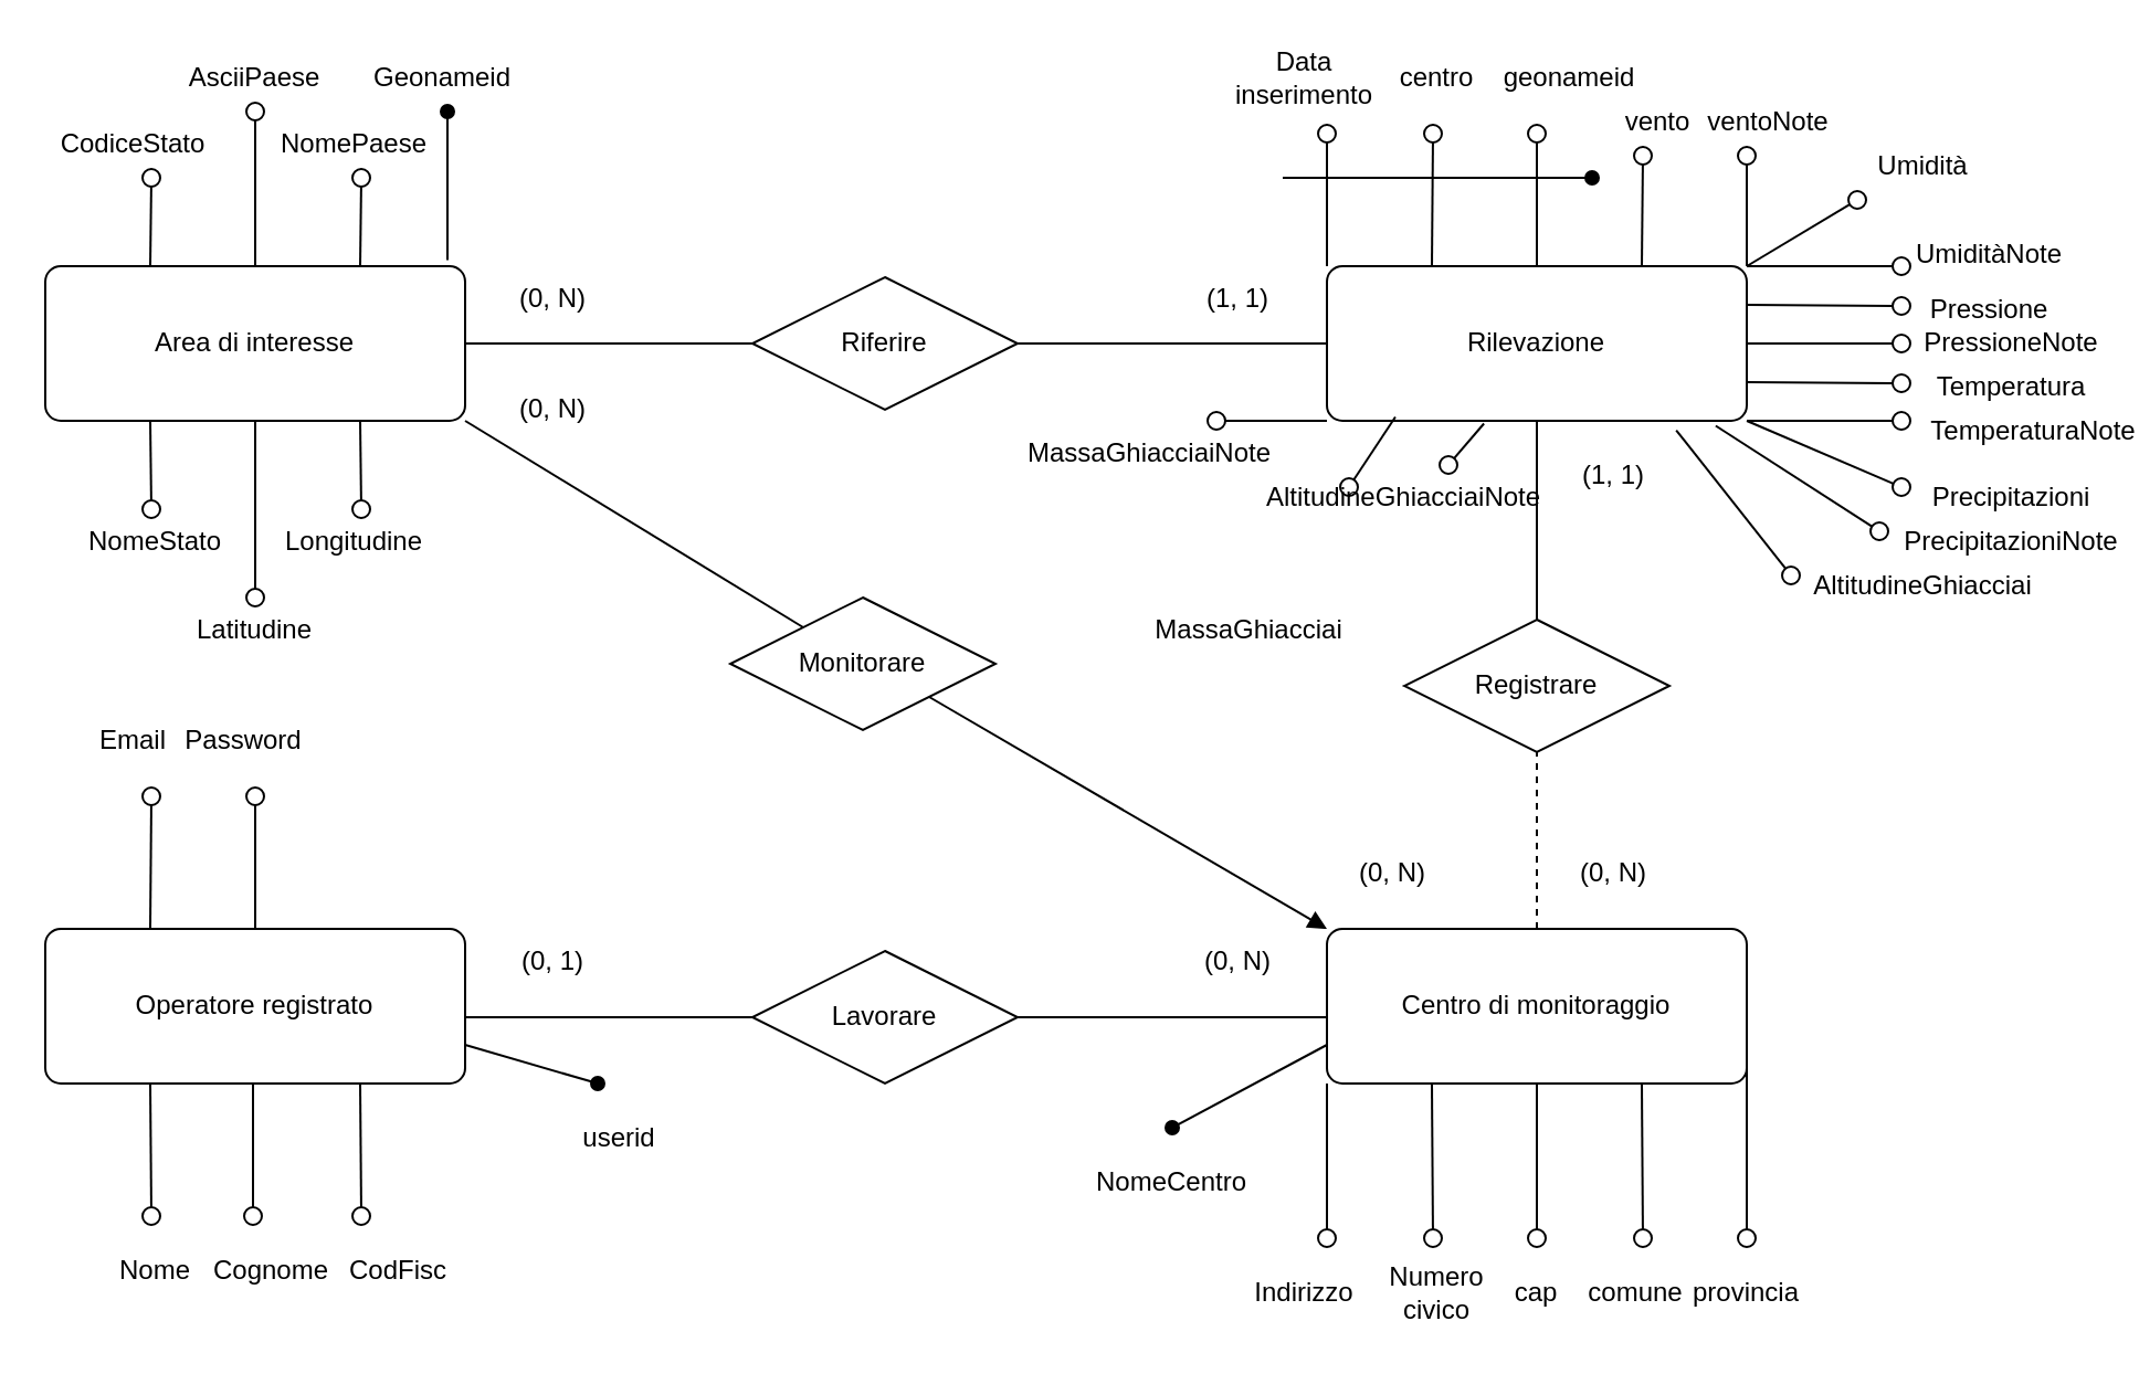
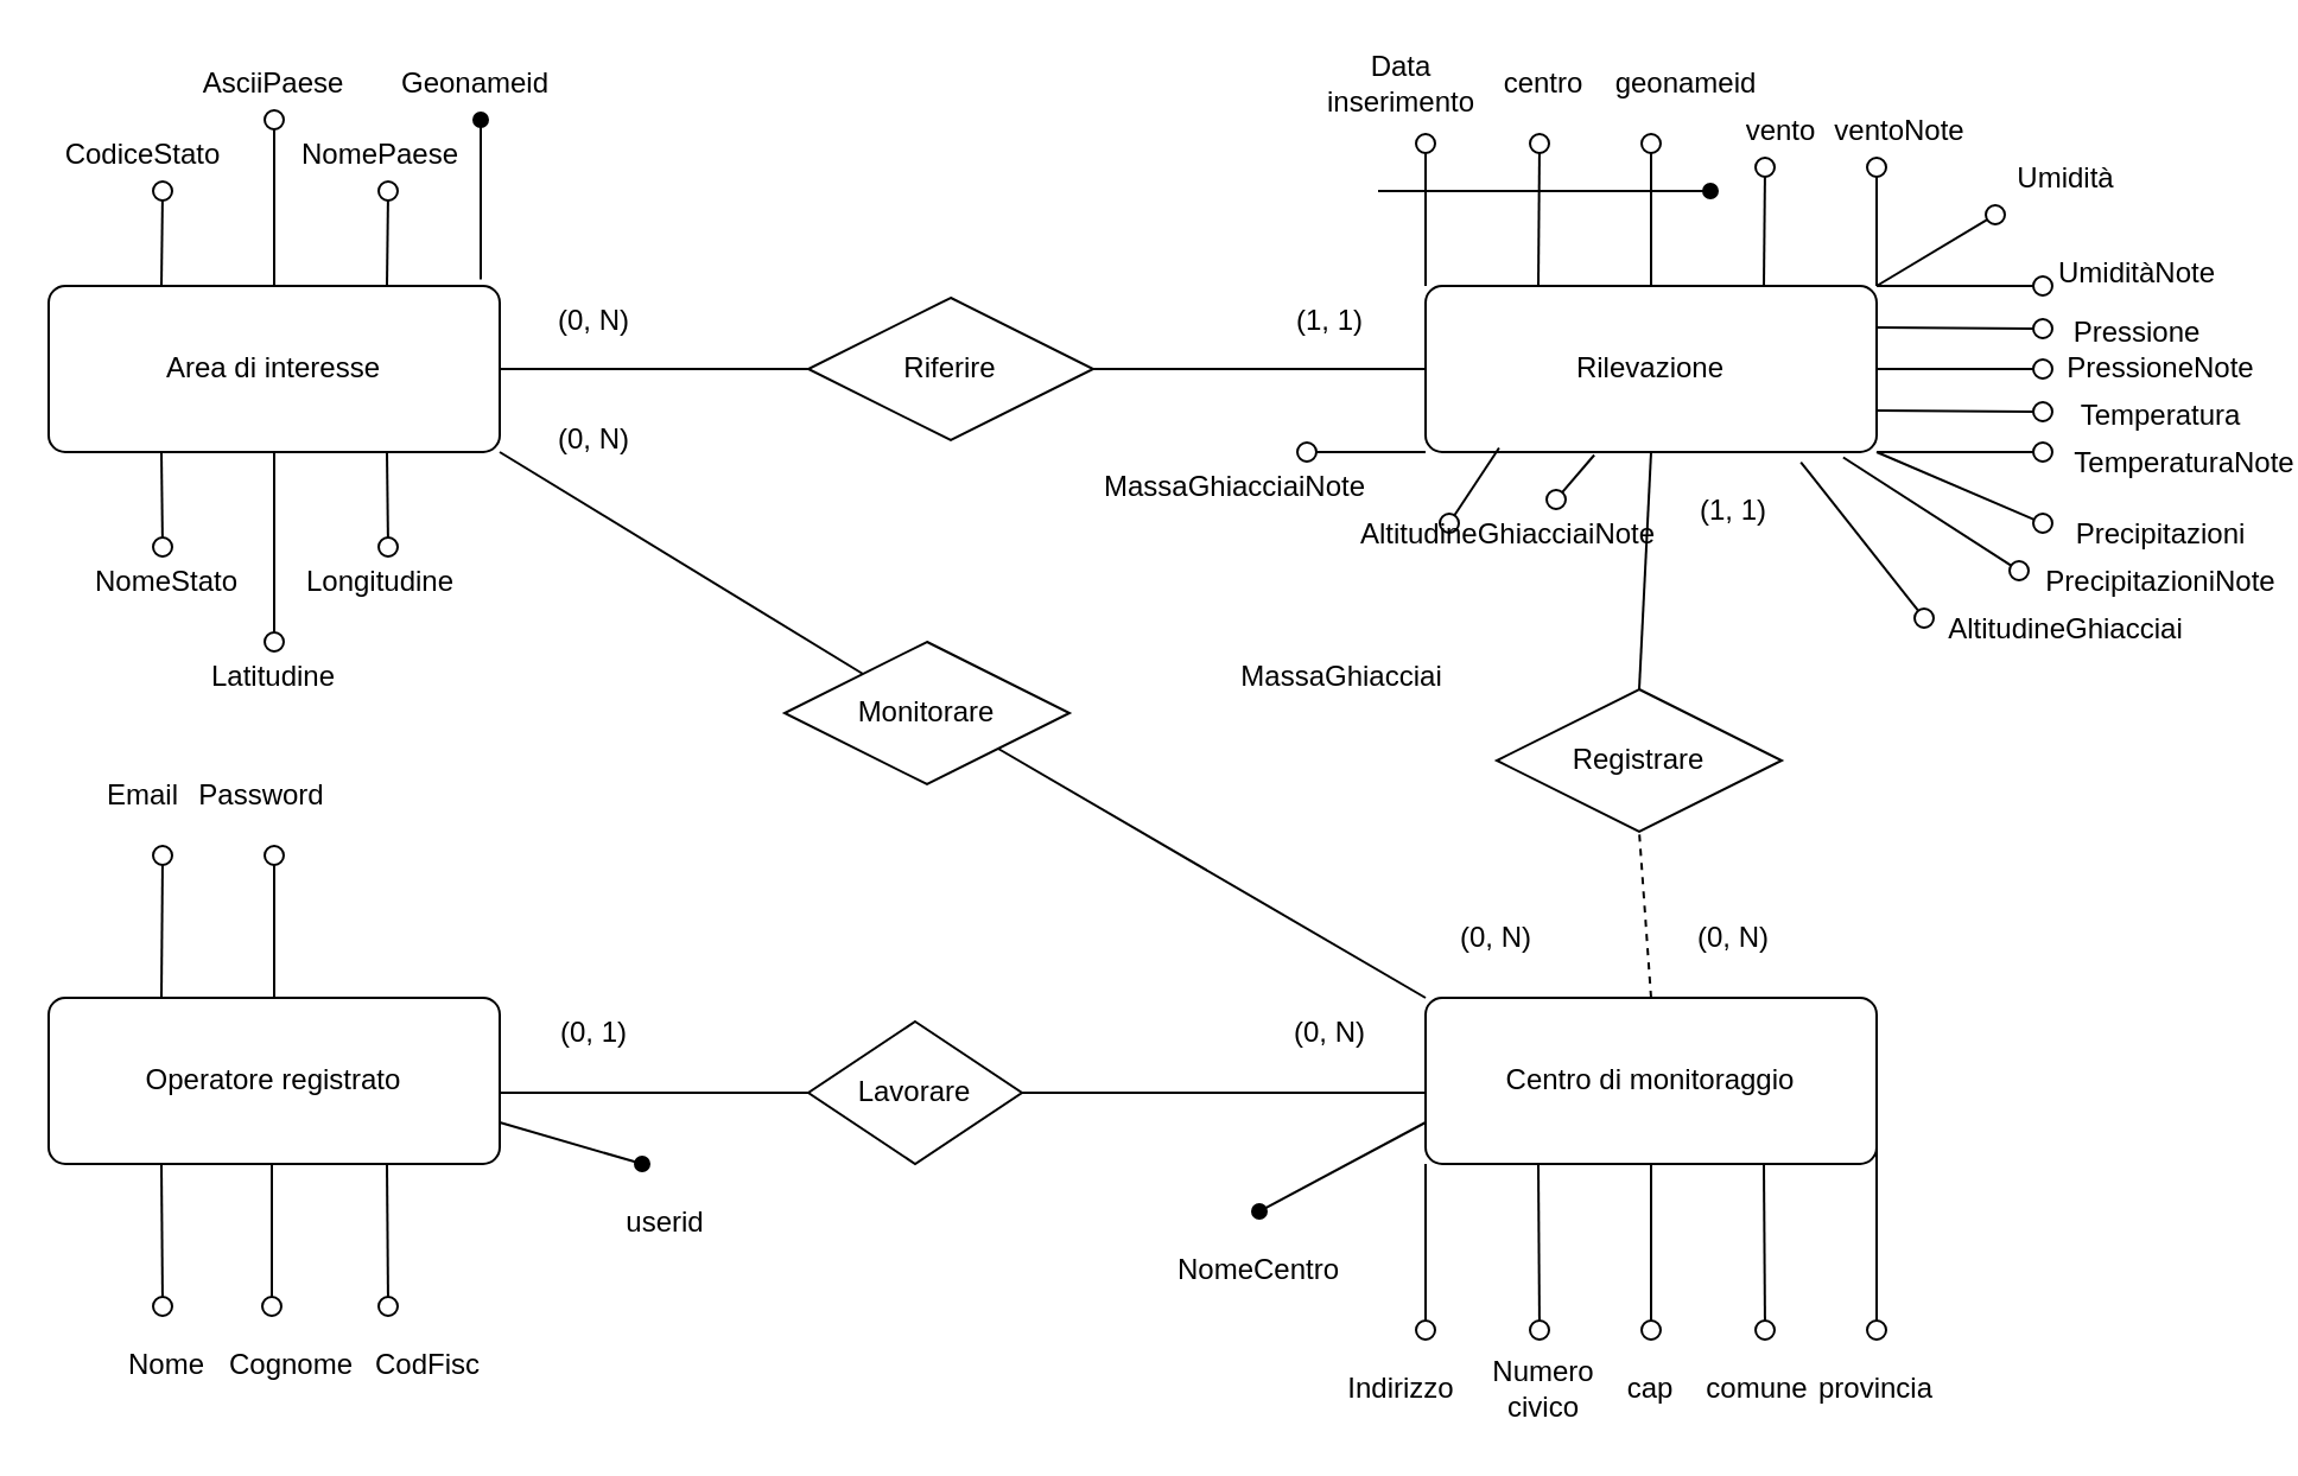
- <mxCell id="7" value="Registrare" style="shape=rhombus;perimeter=rhombusPerimeter;whiteSpace=wrap;html=1;align=center;" vertex="1" parent="1"><mxGeometry x="635" y="280" width="120" height="60" as="geometry" /></mxCell>
+ <mxCell id="7" value="Registrare" style="shape=rhombus;perimeter=rhombusPerimeter;whiteSpace=wrap;html=1;align=center;" vertex="1" parent="1"><mxGeometry x="630" y="290" width="120" height="60" as="geometry" /></mxCell>
- <mxCell id="6" value="" style="endArrow=block;html=1;rounded=0;exitX=1;exitY=1;exitDx=0;exitDy=0;entryX=0;entryY=0;entryDx=0;entryDy=0;" edge="1" parent="1" source="4" target="2"><mxGeometry relative="1" as="geometry"><mxPoint x="430" y="270" as="sourcePoint" /><mxPoint x="590" y="270" as="targetPoint" /></mxGeometry></mxCell>
+ <mxCell id="6" value="" style="endArrow=none;html=1;rounded=0;exitX=1;exitY=1;exitDx=0;exitDy=0;entryX=0;entryY=0;entryDx=0;entryDy=0;" edge="1" parent="1" source="4" target="2"><mxGeometry relative="1" as="geometry"><mxPoint x="430" y="270" as="sourcePoint" /><mxPoint x="590" y="270" as="targetPoint" /></mxGeometry></mxCell>
- <mxCell id="12" value="Lavorare" style="shape=rhombus;perimeter=rhombusPerimeter;whiteSpace=wrap;html=1;align=center;" vertex="1" parent="1"><mxGeometry x="340" y="430" width="120" height="60" as="geometry" /></mxCell>
+ <mxCell id="12" value="Lavorare" style="shape=rhombus;perimeter=rhombusPerimeter;whiteSpace=wrap;html=1;align=center;" vertex="1" parent="1"><mxGeometry x="340" y="430" width="90" height="60" as="geometry" /></mxCell>
